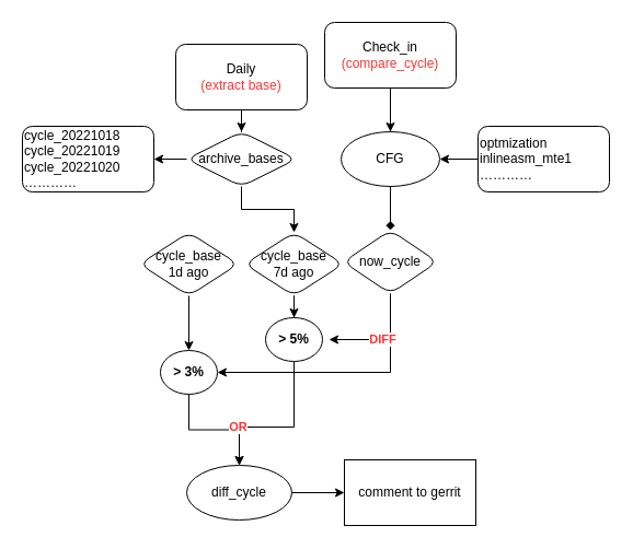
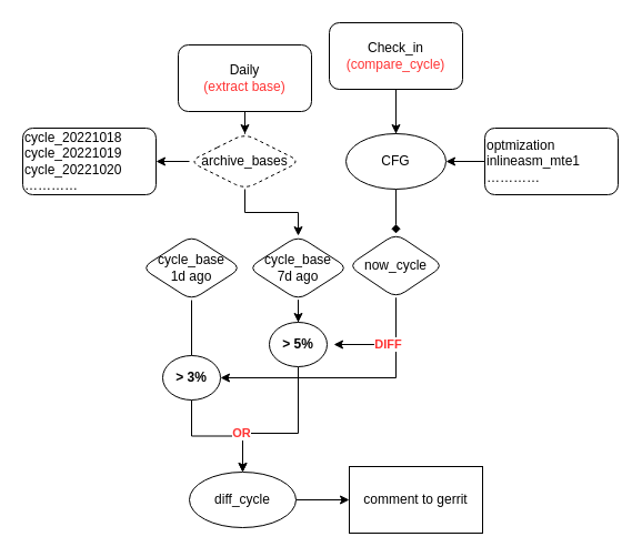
- <mxCell id="18" value="archive_bases" style="rhombus;whiteSpace=wrap;html=1;rounded=1;" vertex="1" parent="1"><mxGeometry x="170" y="120" width="100" height="50" as="geometry" /></mxCell>
+ <mxCell id="18" value="archive_bases" style="rhombus;whiteSpace=wrap;html=1;rounded=1;dashed=1;" vertex="1" parent="1"><mxGeometry x="170" y="120" width="100" height="50" as="geometry" /></mxCell>
- <mxCell id="23" value="" style="edgeStyle=orthogonalEdgeStyle;rounded=0;orthogonalLoop=1;jettySize=auto;html=1;fontColor=#000000;" edge="1" parent="1" source="24" target="26"><mxGeometry relative="1" as="geometry" /></mxCell>
+ <mxCell id="23" value="" style="edgeStyle=orthogonalEdgeStyle;rounded=0;orthogonalLoop=1;jettySize=auto;html=1;fontColor=#000000;endArrow=none;" edge="1" parent="1" source="24" target="26"><mxGeometry relative="1" as="geometry" /></mxCell>
